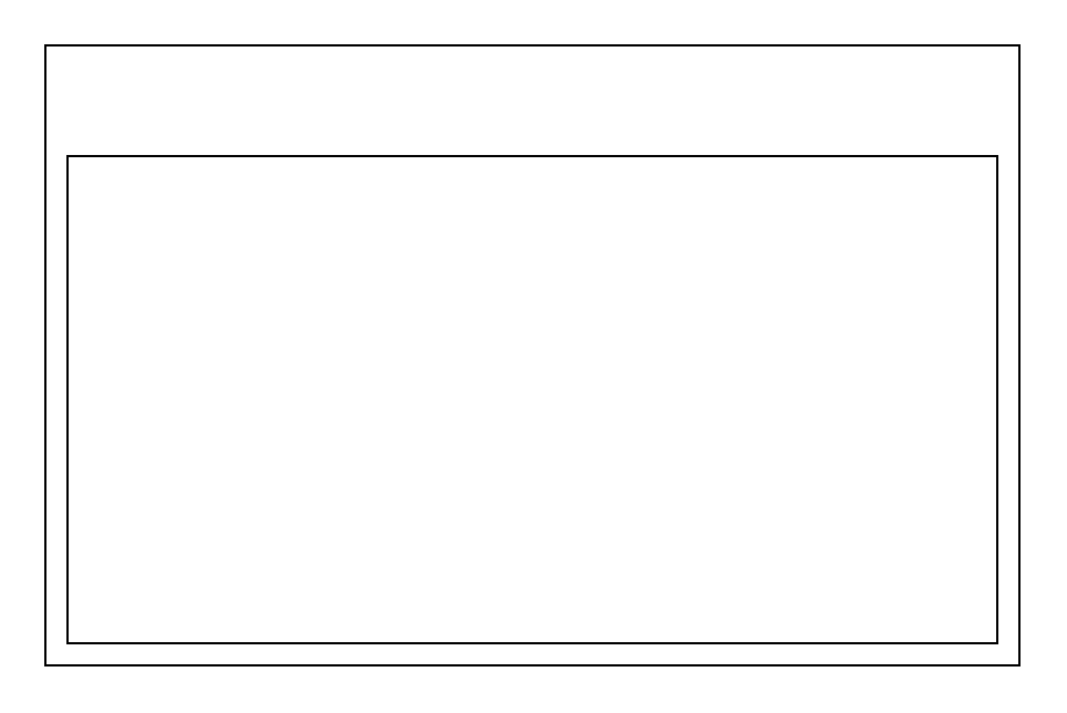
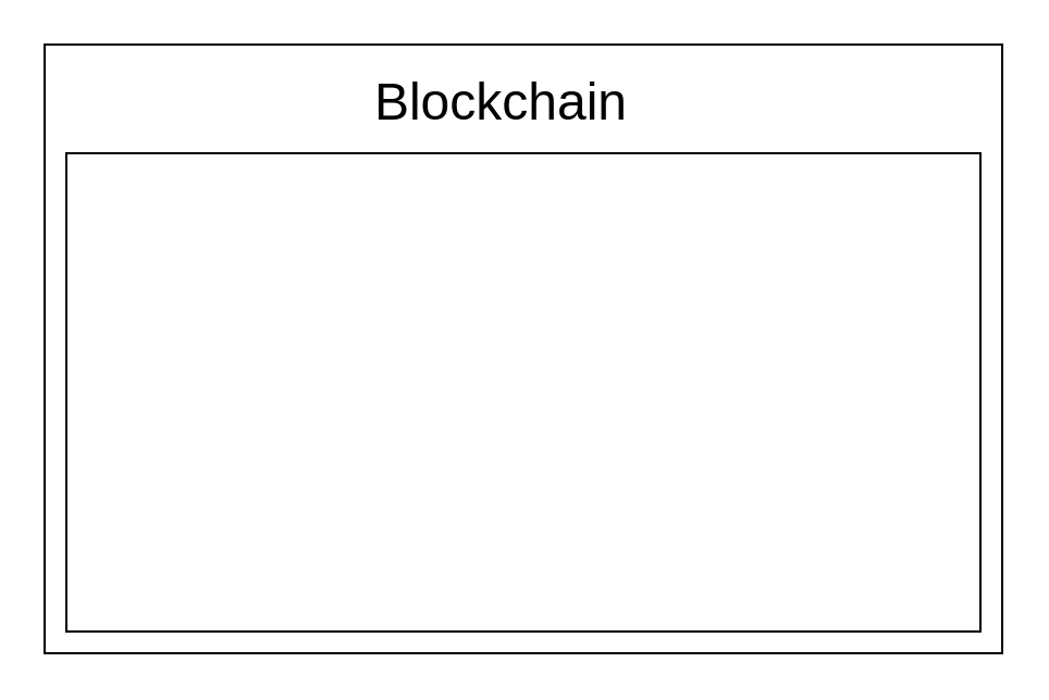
+ <mxCell id="4" value="Blockchain" style="text;html=1;strokeColor=none;fillColor=none;align=center;verticalAlign=middle;whiteSpace=wrap;rounded=0;fontSize=24;" vertex="1" parent="1"><mxGeometry x="170" y="30" width="120" height="34" as="geometry" /></mxCell>
